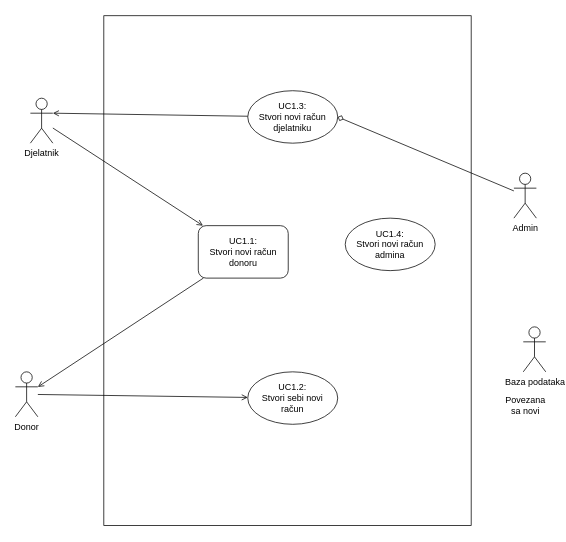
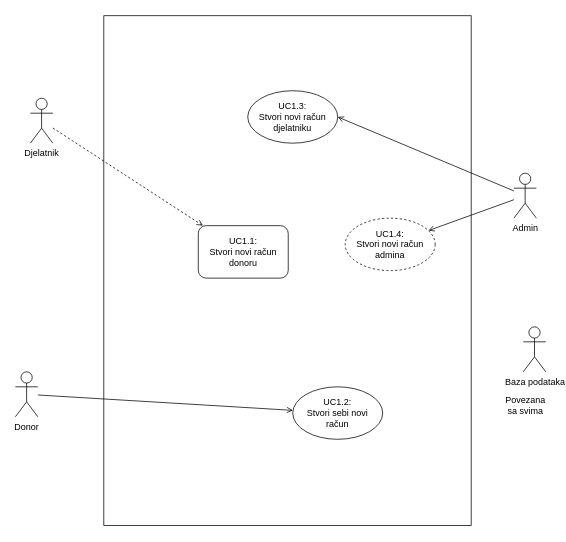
- <mxCell id="14" style="edgeStyle=none;rounded=0;orthogonalLoop=1;jettySize=auto;html=1;entryX=1;entryY=0.333;entryDx=0;entryDy=0;entryPerimeter=0;endArrow=open;endFill=0;" edge="1" parent="1" source="15" target="9"><mxGeometry relative="1" as="geometry" /></mxCell>
- <mxCell id="4" style="rounded=0;orthogonalLoop=1;jettySize=auto;html=1;entryX=1;entryY=0.5;entryDx=0;entryDy=0;endArrow=diamond;endFill=0;" parent="1" source="6" target="15" edge="1"><mxGeometry relative="1" as="geometry" /></mxCell>
+ <mxCell id="4" style="rounded=0;orthogonalLoop=1;jettySize=auto;html=1;entryX=1;entryY=0.5;entryDx=0;entryDy=0;endArrow=open;endFill=0;" parent="1" source="6" target="15" edge="1"><mxGeometry relative="1" as="geometry" /></mxCell>
- <mxCell id="8" style="edgeStyle=none;rounded=0;orthogonalLoop=1;jettySize=auto;html=1;endArrow=open;endFill=0;" parent="1" source="9" target="3" edge="1"><mxGeometry relative="1" as="geometry" /></mxCell>
+ <mxCell id="8" style="edgeStyle=none;rounded=0;orthogonalLoop=1;jettySize=auto;html=1;endArrow=open;endFill=0;dashed=1;" parent="1" source="9" target="3" edge="1"><mxGeometry relative="1" as="geometry" /></mxCell>
+ <mxCell id="5" style="edgeStyle=none;rounded=0;orthogonalLoop=1;jettySize=auto;html=1;endArrow=open;endFill=0;" edge="1" parent="1" source="6" target="16"><mxGeometry relative="1" as="geometry" /></mxCell>
- <mxCell id="16" value="UC1.4:&lt;br&gt;Stvori novi račun admina" style="ellipse;whiteSpace=wrap;html=1;" vertex="1" parent="1"><mxGeometry x="460" y="290" width="120" height="70" as="geometry" /></mxCell>
+ <mxCell id="16" value="UC1.4:&lt;br&gt;Stvori novi račun admina" style="ellipse;whiteSpace=wrap;html=1;dashed=1;" vertex="1" parent="1"><mxGeometry x="460" y="290" width="120" height="70" as="geometry" /></mxCell>
- <mxCell id="10" style="rounded=0;orthogonalLoop=1;jettySize=auto;html=1;endArrow=open;endFill=0;" edge="1" parent="1" source="3" target="12"><mxGeometry relative="1" as="geometry" /></mxCell>
- <mxCell id="17" value="UC1.2:&lt;br&gt;Stvori sebi novi &lt;br&gt;račun" style="ellipse;whiteSpace=wrap;html=1;" vertex="1" parent="1"><mxGeometry x="330" y="495" width="120" height="70" as="geometry" /></mxCell>
+ <mxCell id="17" value="UC1.2:&lt;br&gt;Stvori sebi novi &lt;br&gt;račun" style="ellipse;whiteSpace=wrap;html=1;" vertex="1" parent="1"><mxGeometry x="390" y="515" width="120" height="70" as="geometry" /></mxCell>
- <mxCell id="13" value="Povezana sa novi" style="text;html=1;strokeColor=none;fillColor=none;align=center;verticalAlign=middle;whiteSpace=wrap;rounded=0;" parent="1" vertex="1"><mxGeometry x="667.5" y="530" width="65" height="20" as="geometry" /></mxCell>
+ <mxCell id="13" value="Povezana sa svima" style="text;html=1;strokeColor=none;fillColor=none;align=center;verticalAlign=middle;whiteSpace=wrap;rounded=0;" parent="1" vertex="1"><mxGeometry x="667.5" y="530" width="65" height="20" as="geometry" /></mxCell>
